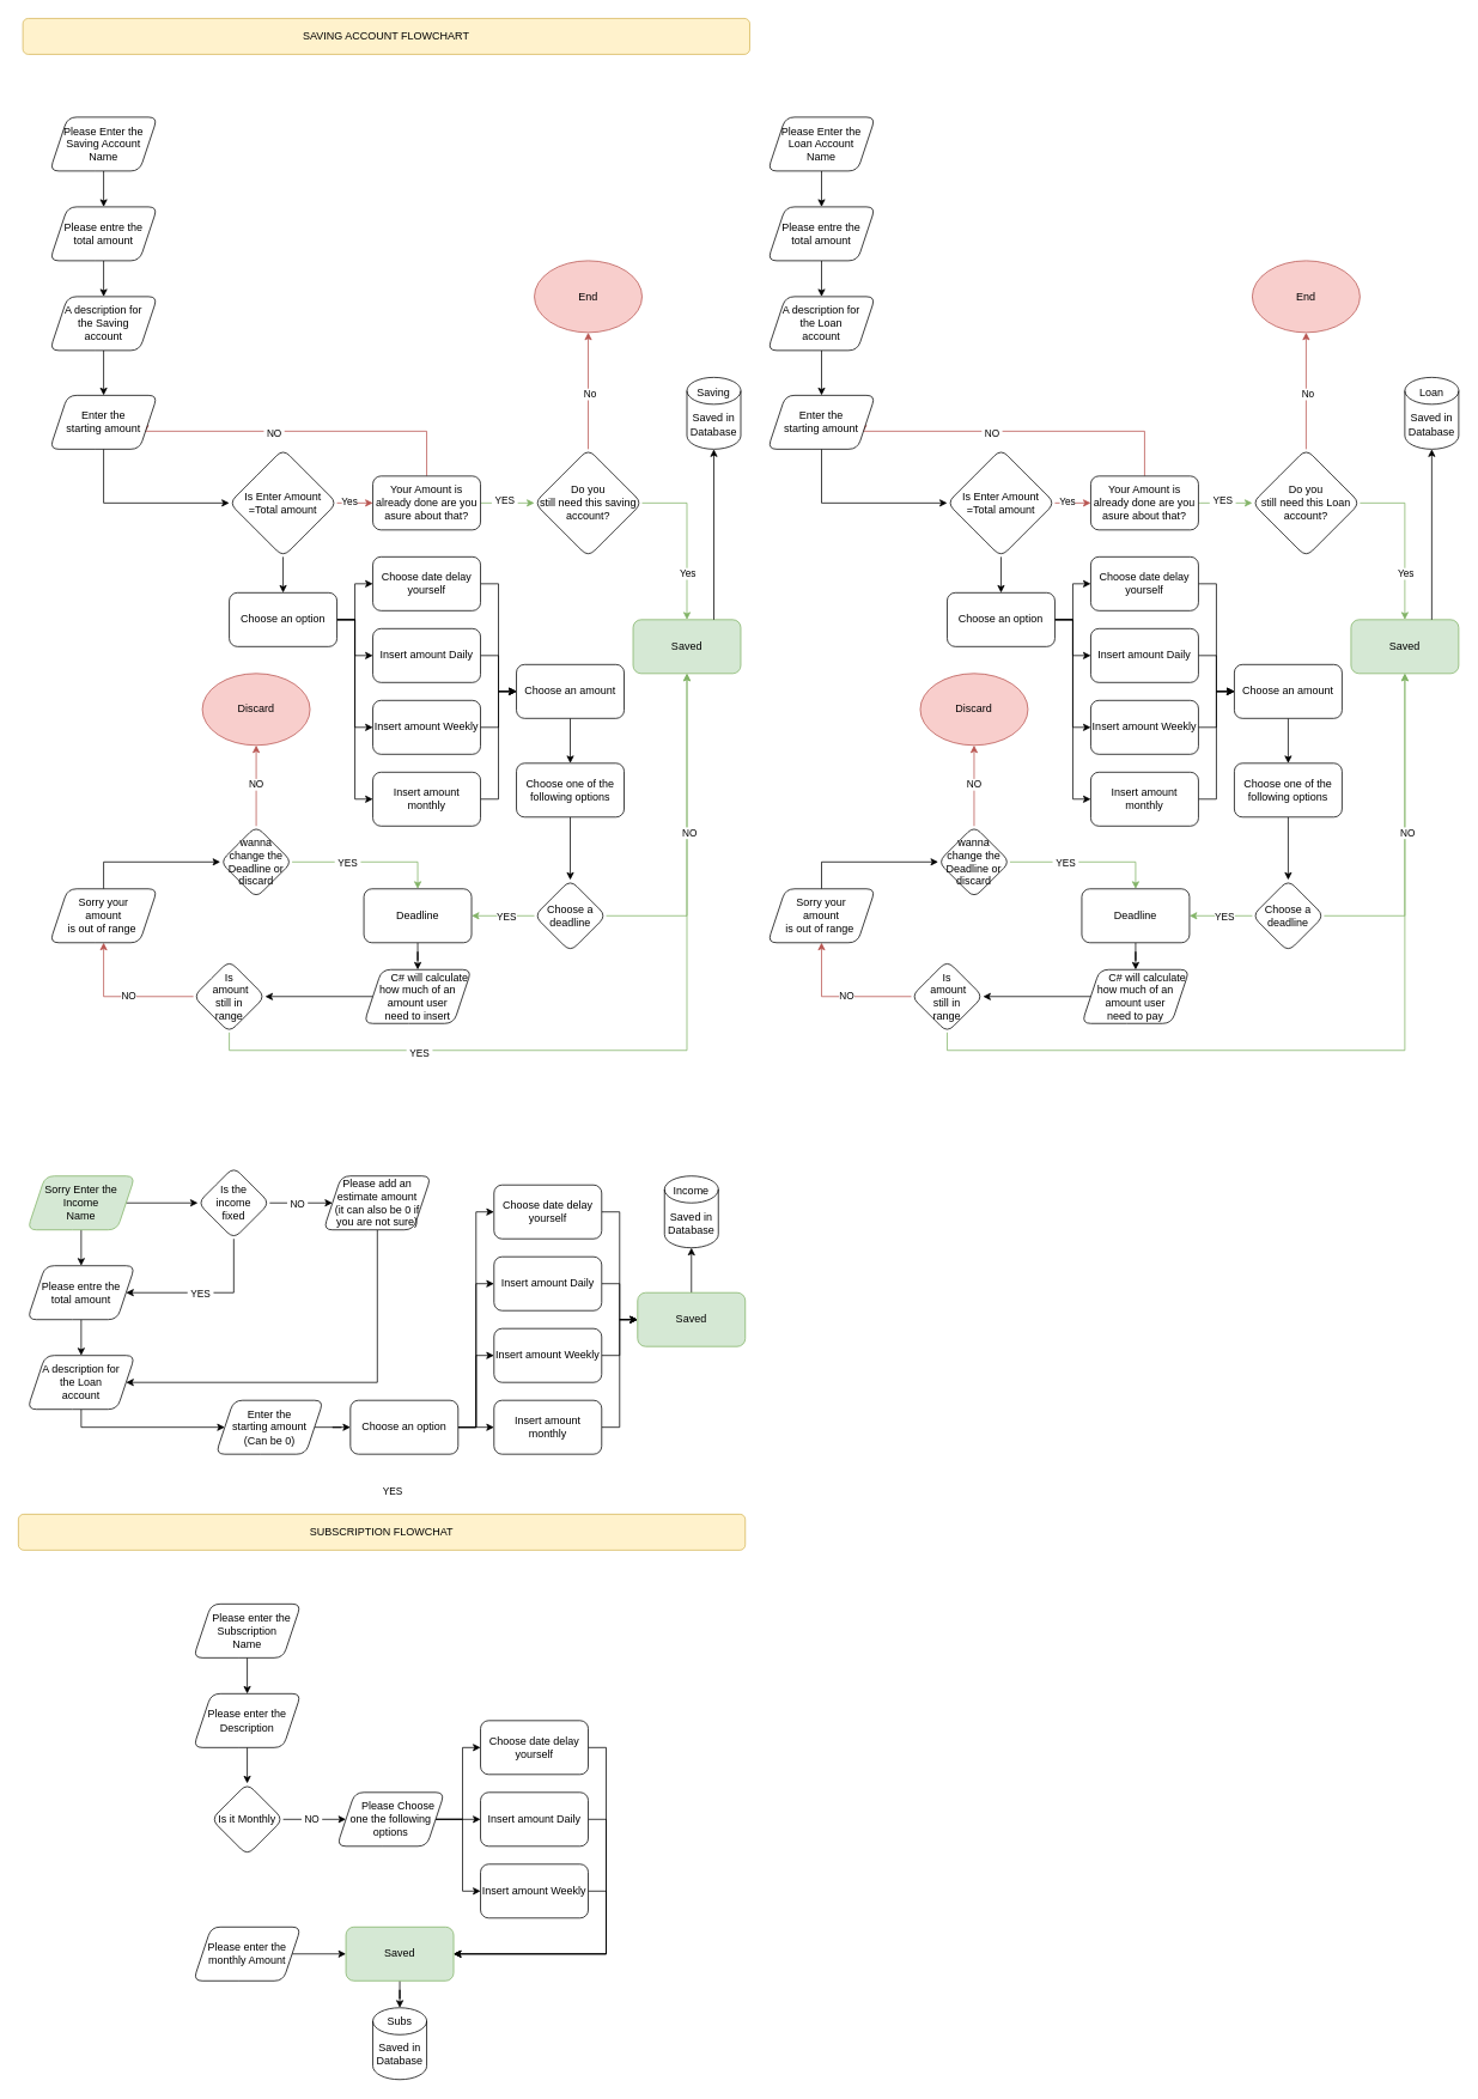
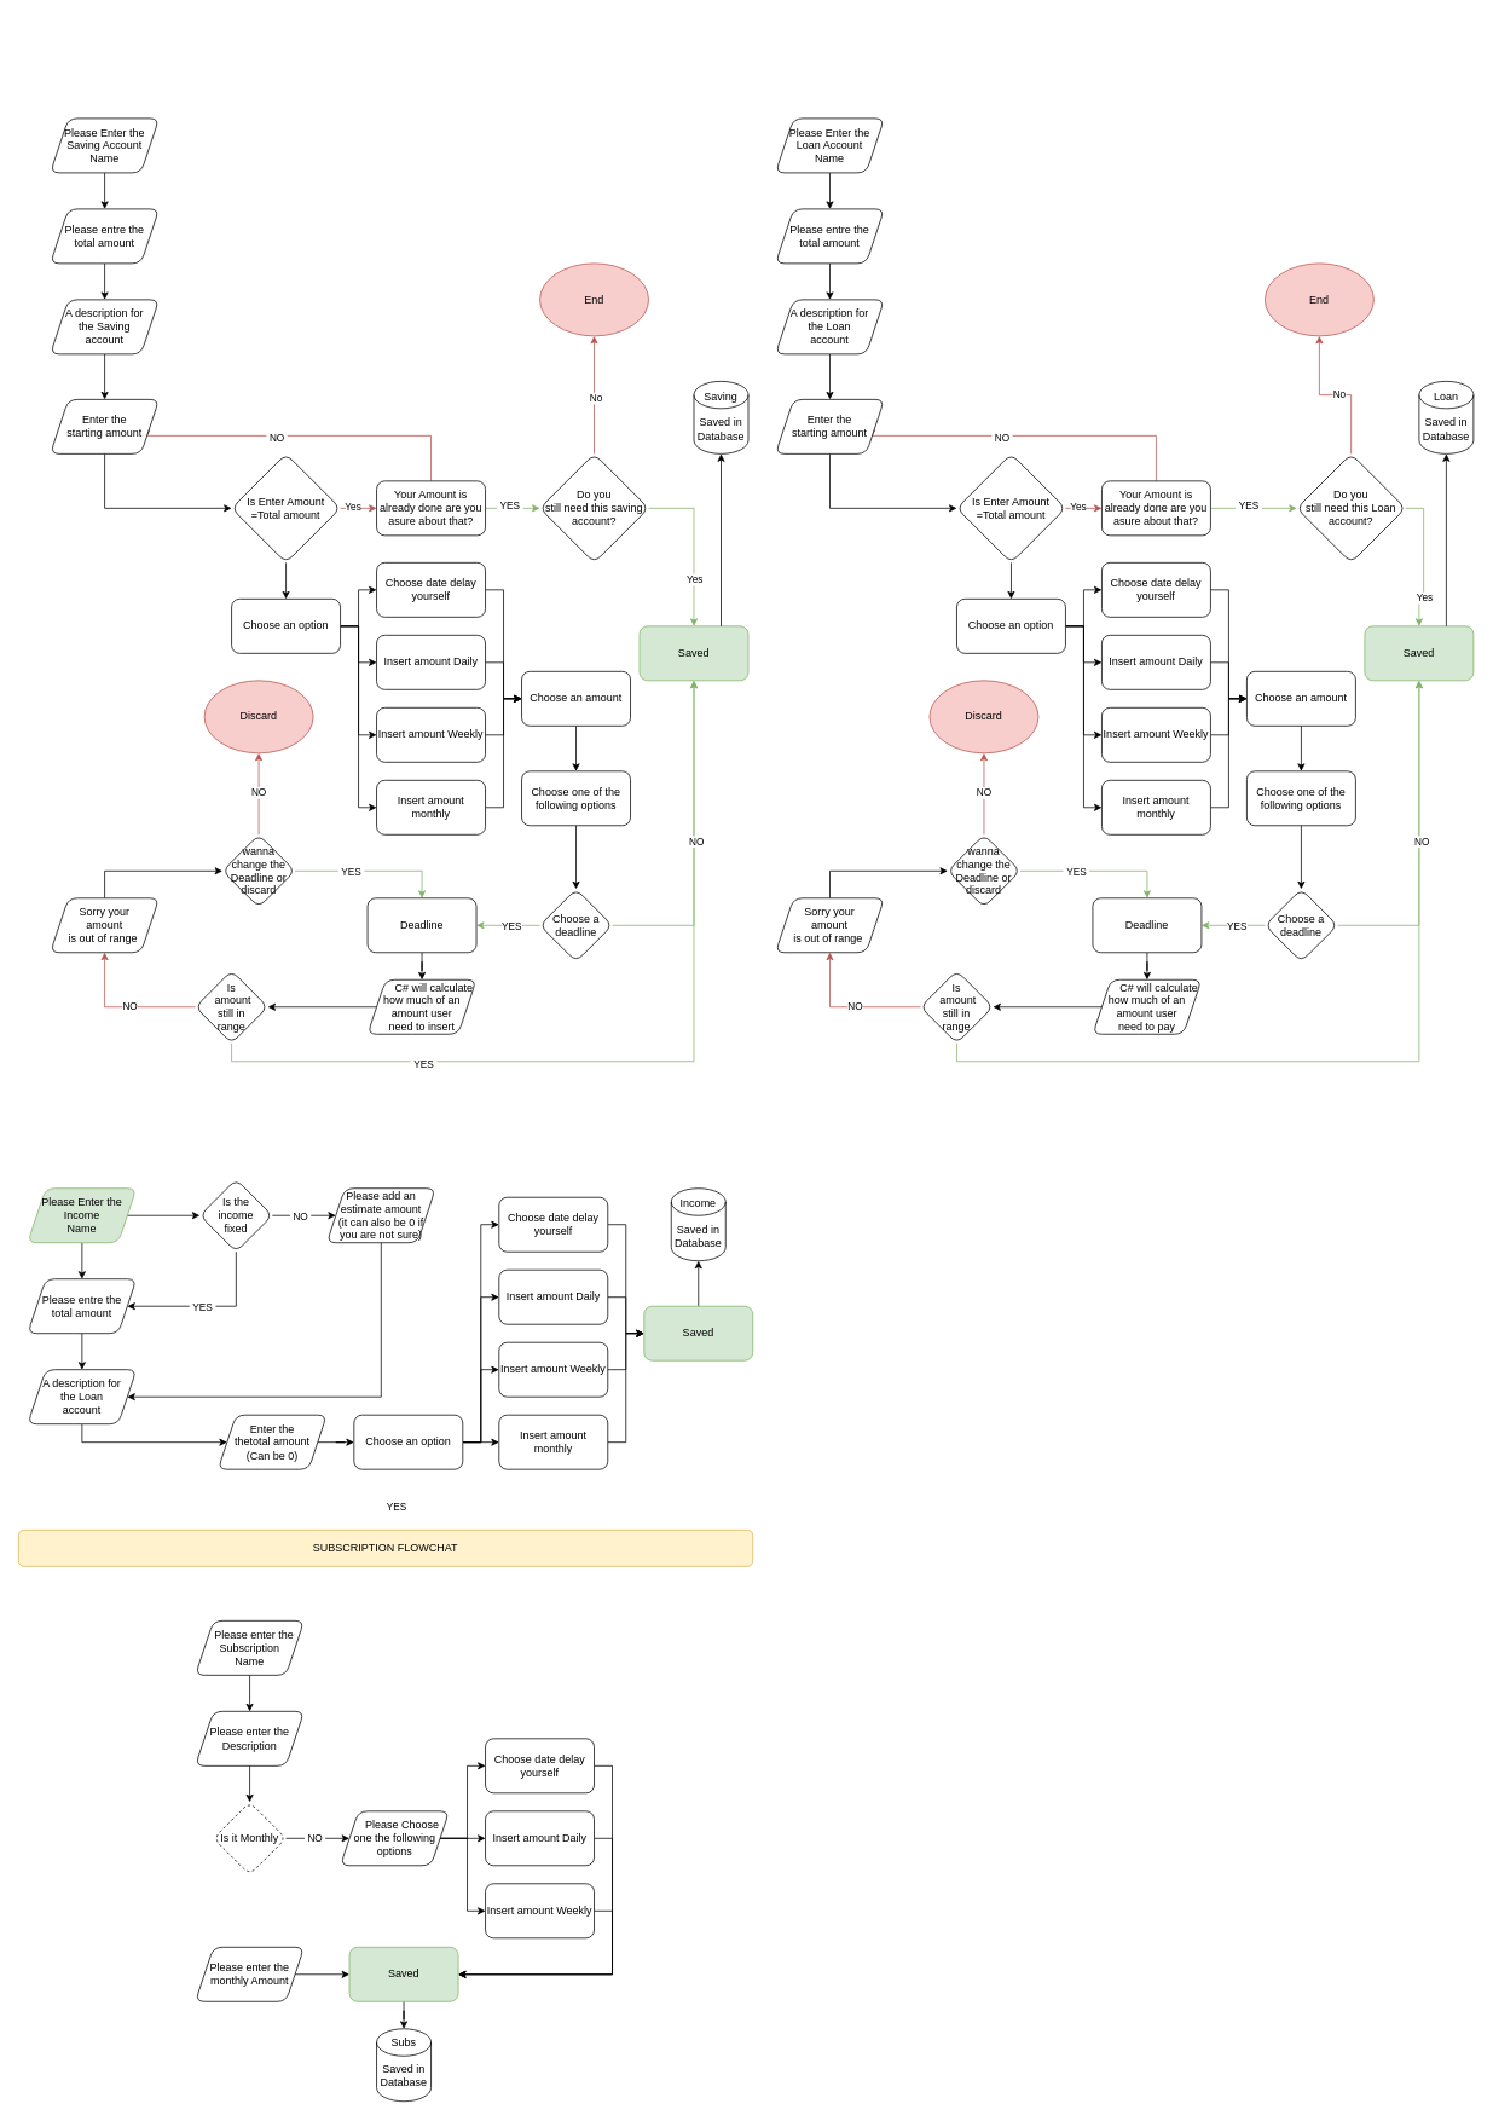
- <mxCell id="128" value="SAVING ACCOUNT FLOWCHART" style="rounded=1;whiteSpace=wrap;html=1;fillColor=#fff2cc;strokeColor=#d6b656;" vertex="1" parent="1"><mxGeometry x="25" width="810" height="40" as="geometry" y="20" /></mxCell>
- <mxCell id="75" value="Do you &lt;br&gt;still need this Loan account?" style="rhombus;whiteSpace=wrap;html=1;rounded=1;" vertex="1" parent="1"><mxGeometry x="1395" y="500" width="120" height="120" as="geometry" /></mxCell>
+ <mxCell id="75" value="Do you &lt;br&gt;still need this Loan account?" style="rhombus;whiteSpace=wrap;html=1;rounded=1;" vertex="1" parent="1"><mxGeometry x="1430" y="500" width="120" height="120" as="geometry" /></mxCell>
- <mxCell id="150" value="Sorry Enter the Income&lt;br&gt;Name" style="shape=parallelogram;perimeter=parallelogramPerimeter;whiteSpace=wrap;html=1;fixedSize=1;rounded=1;fillColor=#d5e8d4;strokeColor=#82b366;" vertex="1" parent="1"><mxGeometry x="30" y="1310" width="120" height="60" as="geometry" /></mxCell>
+ <mxCell id="150" value="Please Enter the Income&lt;br&gt;Name" style="shape=parallelogram;perimeter=parallelogramPerimeter;whiteSpace=wrap;html=1;fixedSize=1;rounded=1;fillColor=#d5e8d4;strokeColor=#82b366;" vertex="1" parent="1"><mxGeometry x="30" y="1310" width="120" height="60" as="geometry" /></mxCell>
- <mxCell id="145" value="Enter the&lt;br style=&quot;border-color: var(--border-color);&quot;&gt;starting amount&lt;br&gt;(Can be 0)" style="shape=parallelogram;perimeter=parallelogramPerimeter;whiteSpace=wrap;html=1;fixedSize=1;rounded=1;" vertex="1" parent="1"><mxGeometry x="240" y="1560" width="120" height="60" as="geometry" /></mxCell>
+ <mxCell id="145" value="Enter the&lt;br style=&quot;border-color: var(--border-color);&quot;&gt;thetotal amount&lt;br&gt;(Can be 0)" style="shape=parallelogram;perimeter=parallelogramPerimeter;whiteSpace=wrap;html=1;fixedSize=1;rounded=1;" vertex="1" parent="1"><mxGeometry x="240" y="1560" width="120" height="60" as="geometry" /></mxCell>
- <mxCell id="172" value="Is it Monthly" style="rhombus;whiteSpace=wrap;html=1;rounded=1;" vertex="1" parent="1"><mxGeometry x="235" y="1986.91" width="80" height="80" as="geometry" /></mxCell>
+ <mxCell id="172" value="Is it Monthly" style="rhombus;whiteSpace=wrap;html=1;rounded=1;dashed=1;" vertex="1" parent="1"><mxGeometry x="235" y="1986.91" width="80" height="80" as="geometry" /></mxCell>
